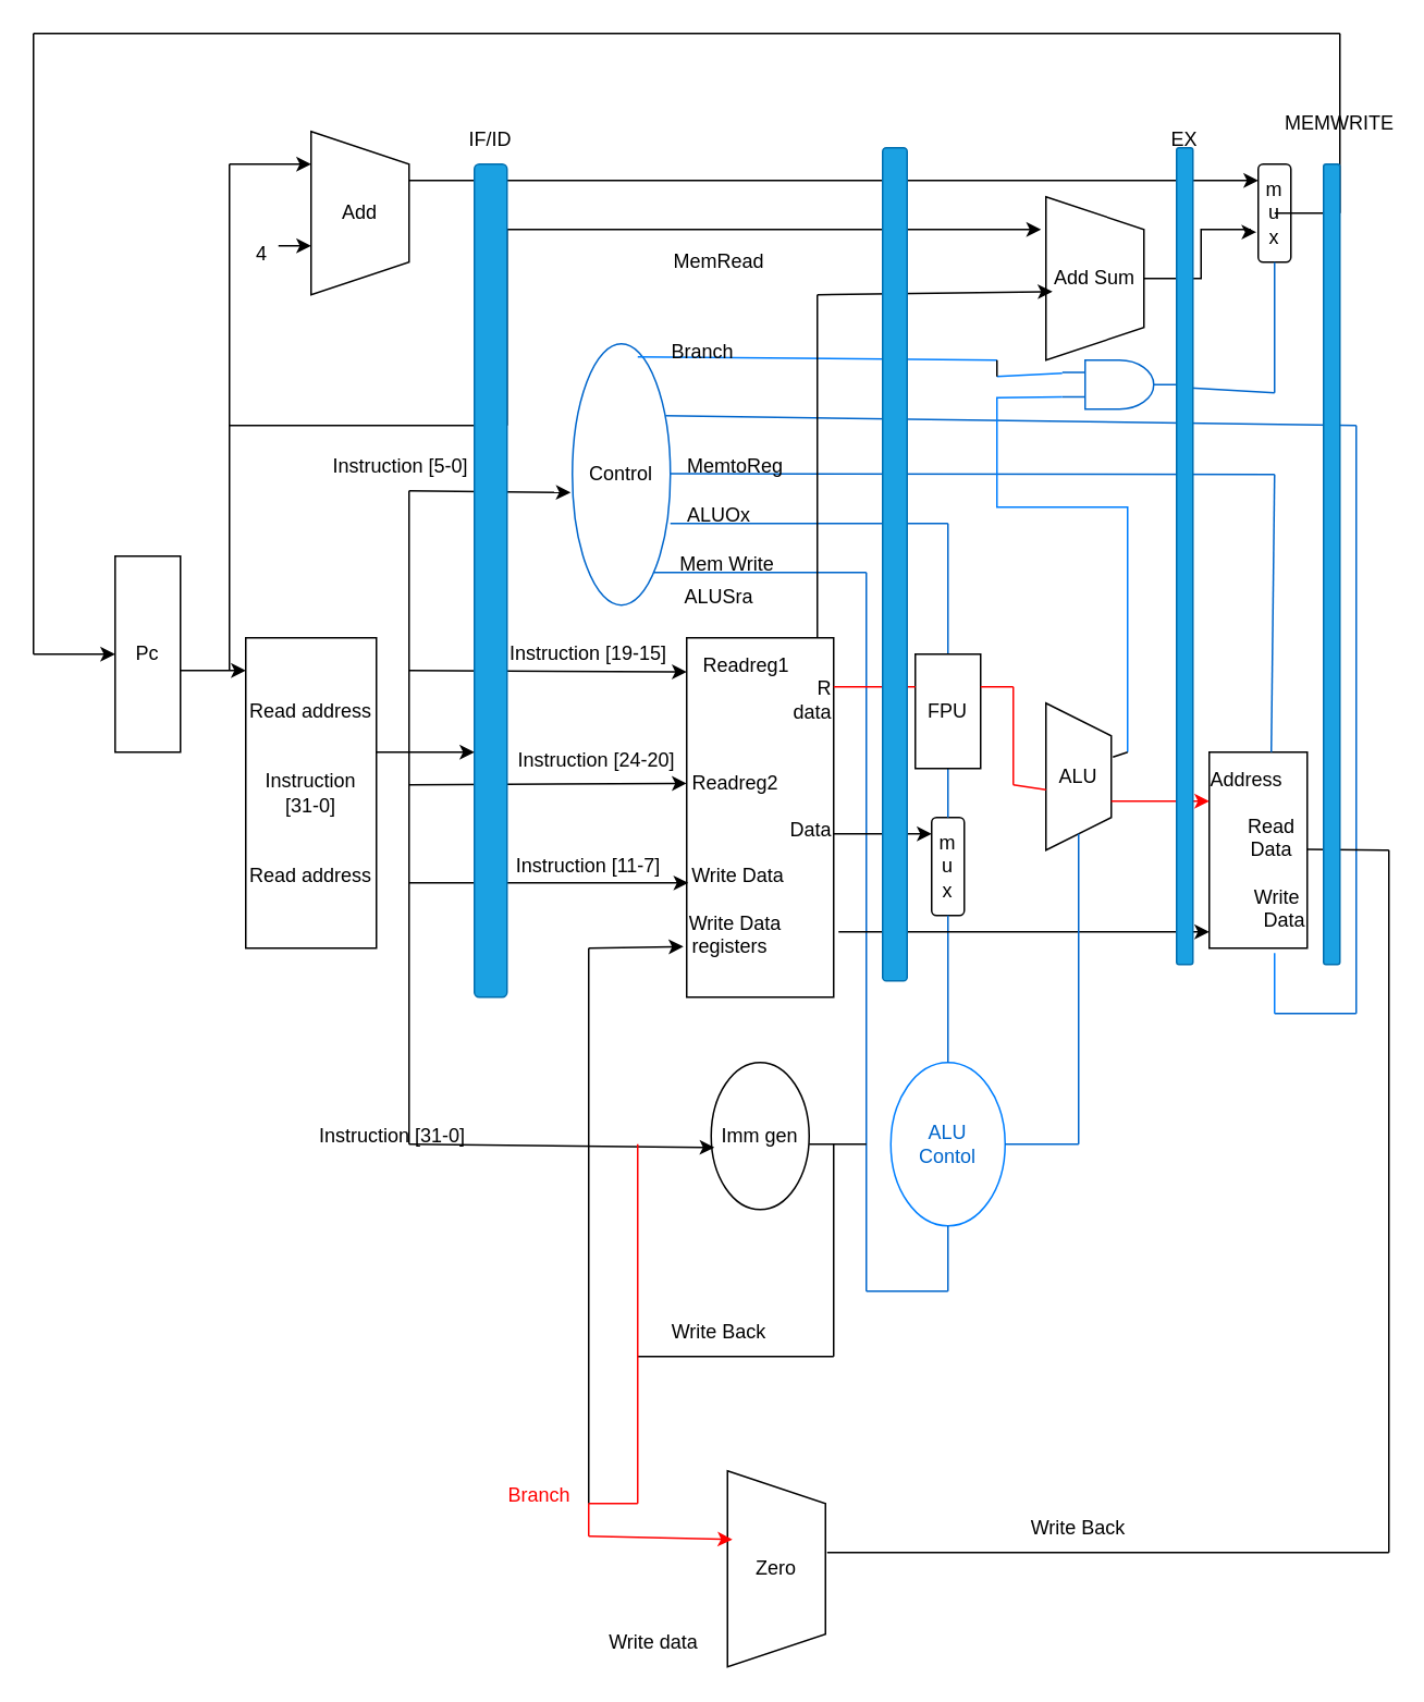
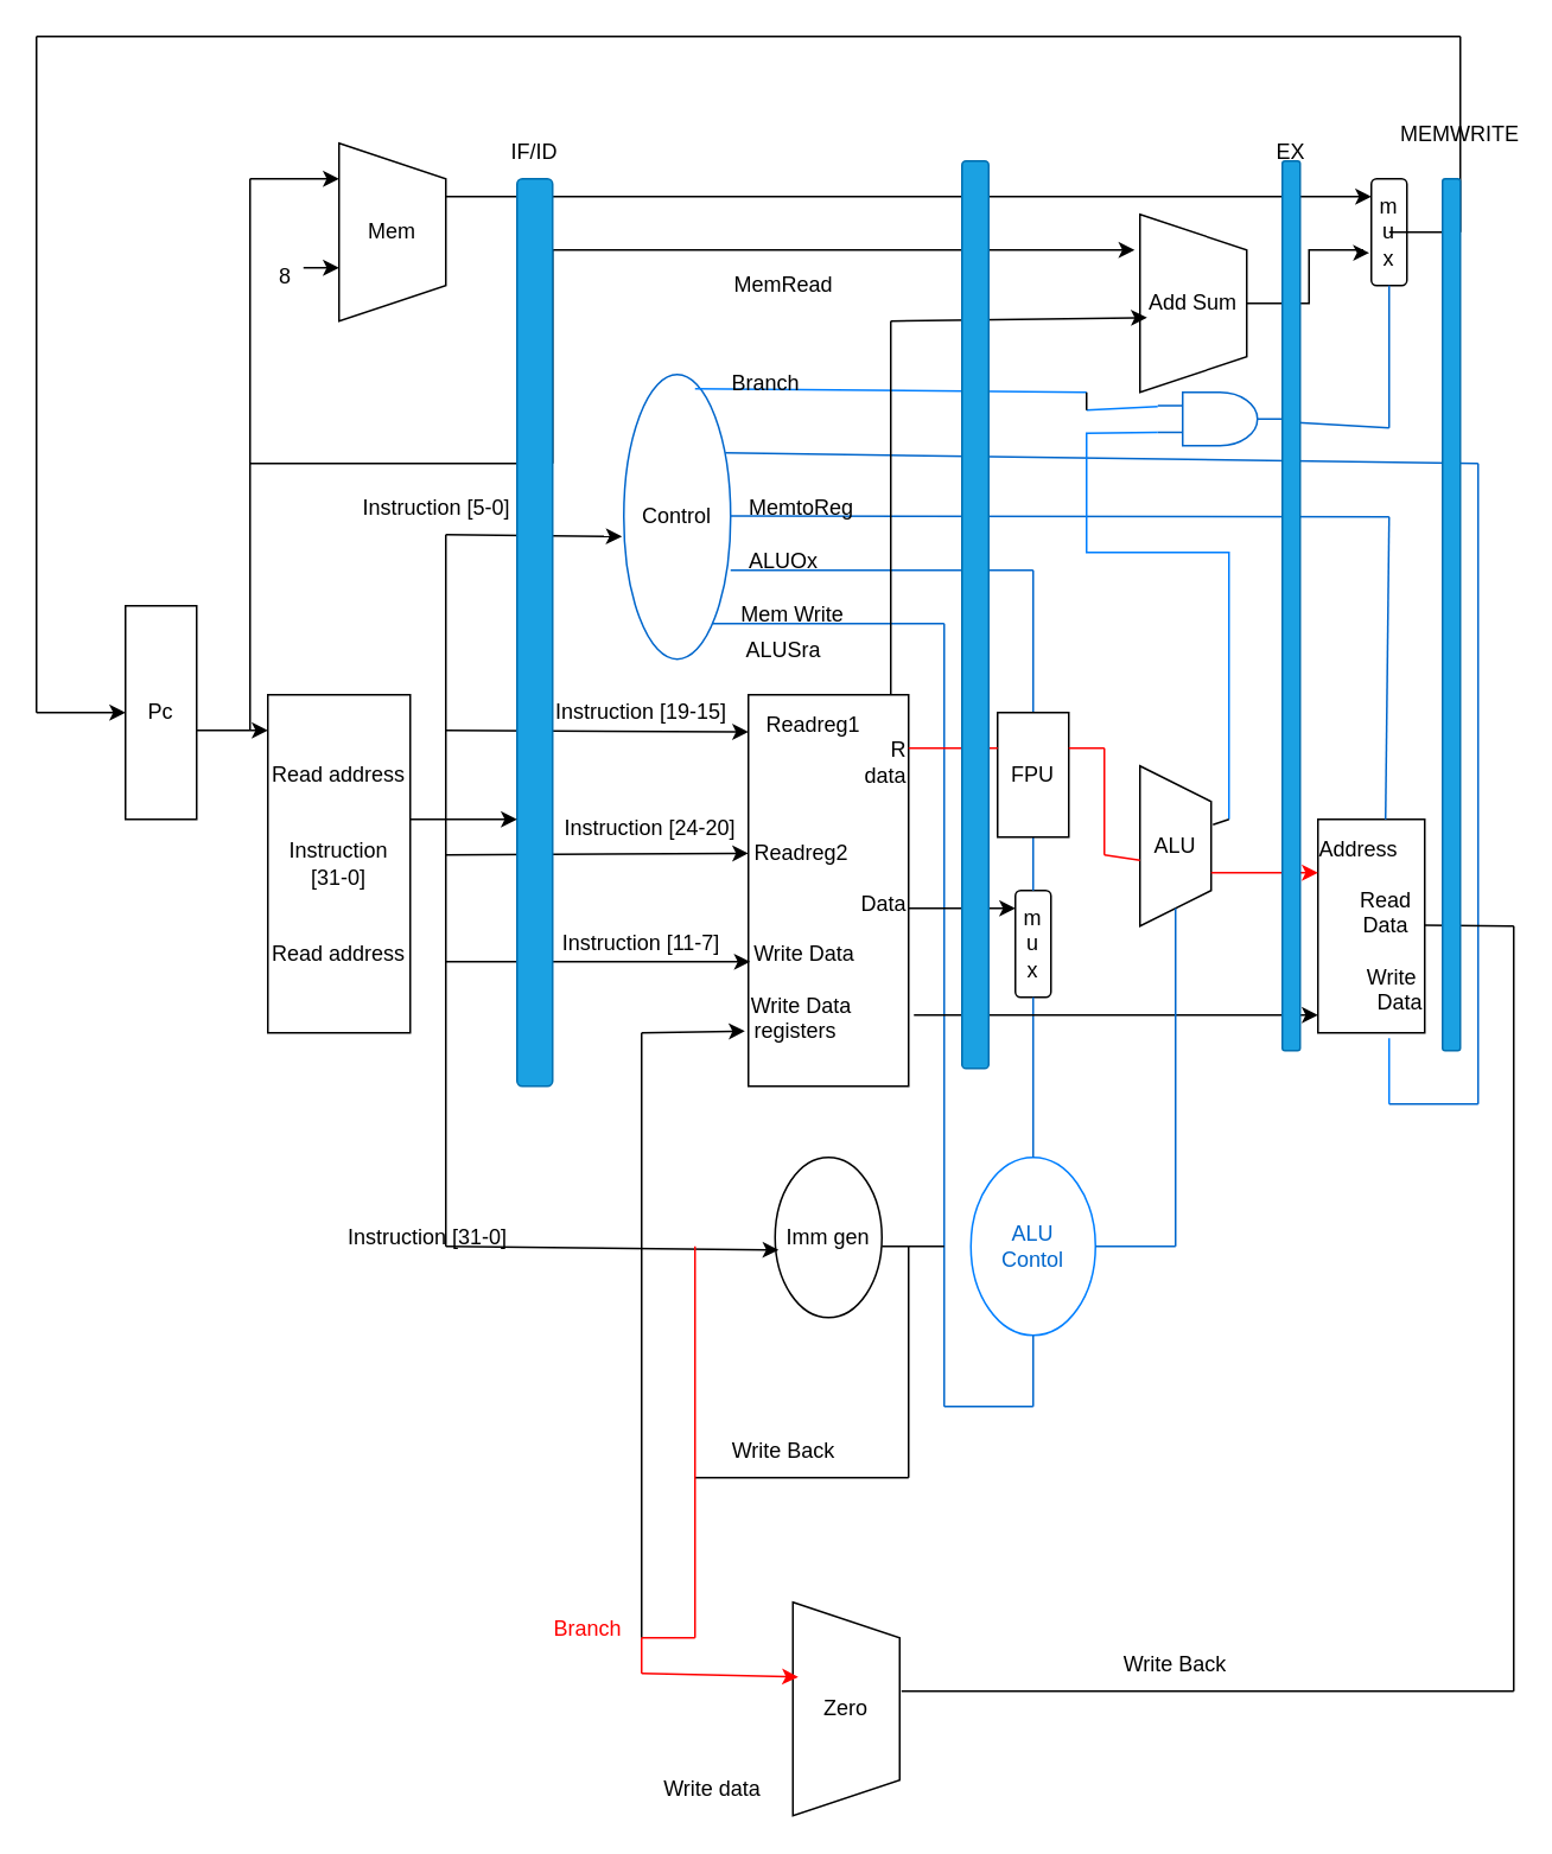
- <mxCell id="4" value="Add" style="shape=trapezoid;perimeter=trapezoidPerimeter;whiteSpace=wrap;html=1;fixedSize=1;direction=south;" parent="1" vertex="1"><mxGeometry x="190" y="80" width="60" height="100" as="geometry" /></mxCell>
+ <mxCell id="4" value="Mem" style="shape=trapezoid;perimeter=trapezoidPerimeter;whiteSpace=wrap;html=1;fixedSize=1;direction=south;" parent="1" vertex="1"><mxGeometry x="190" y="80" width="60" height="100" as="geometry" /></mxCell>
- <mxCell id="92" value="4" style="text;html=1;whiteSpace=wrap;strokeColor=none;fillColor=none;align=center;verticalAlign=middle;rounded=0;" parent="1" vertex="1"><mxGeometry x="130" y="140" width="60" height="30" as="geometry" /></mxCell>
+ <mxCell id="92" value="8" style="text;html=1;whiteSpace=wrap;strokeColor=none;fillColor=none;align=center;verticalAlign=middle;rounded=0;" parent="1" vertex="1"><mxGeometry x="130" y="140" width="60" height="30" as="geometry" /></mxCell>
